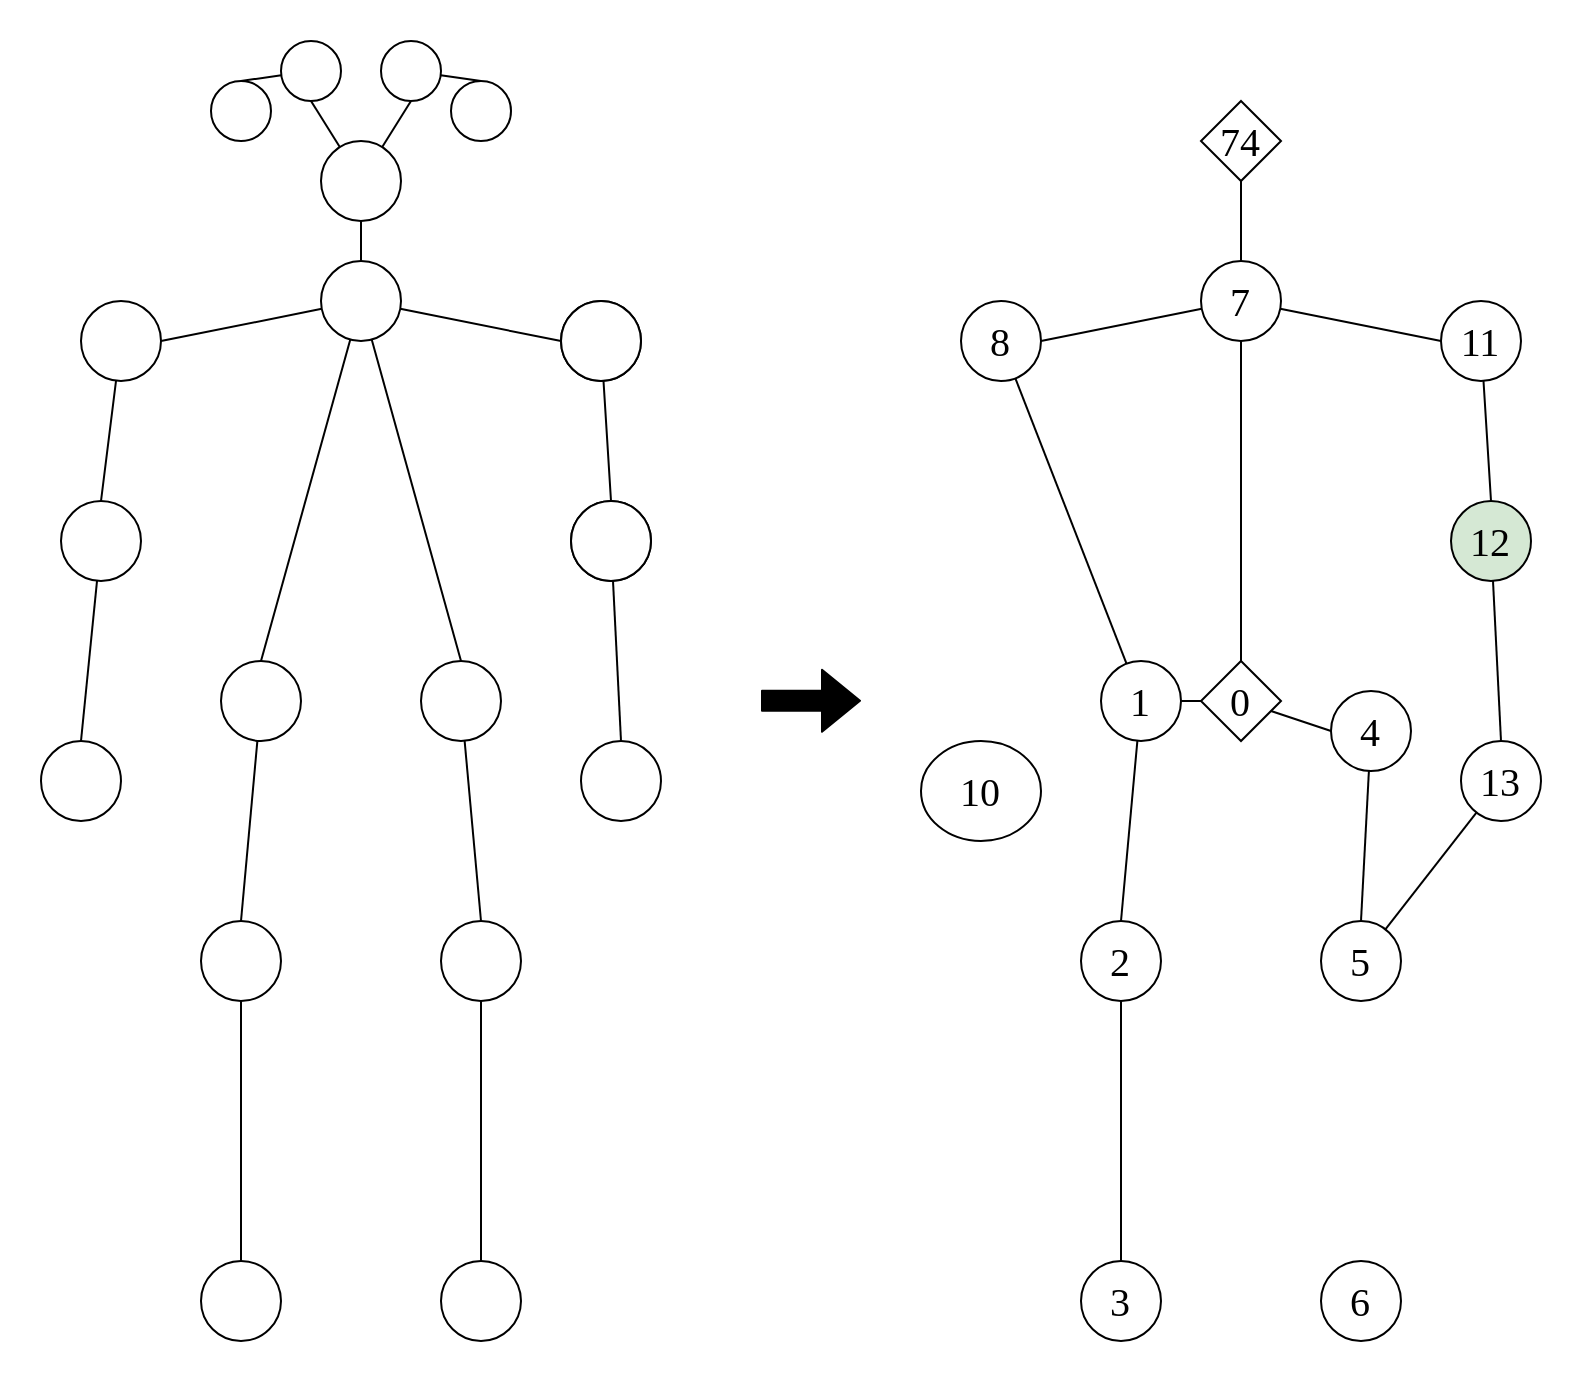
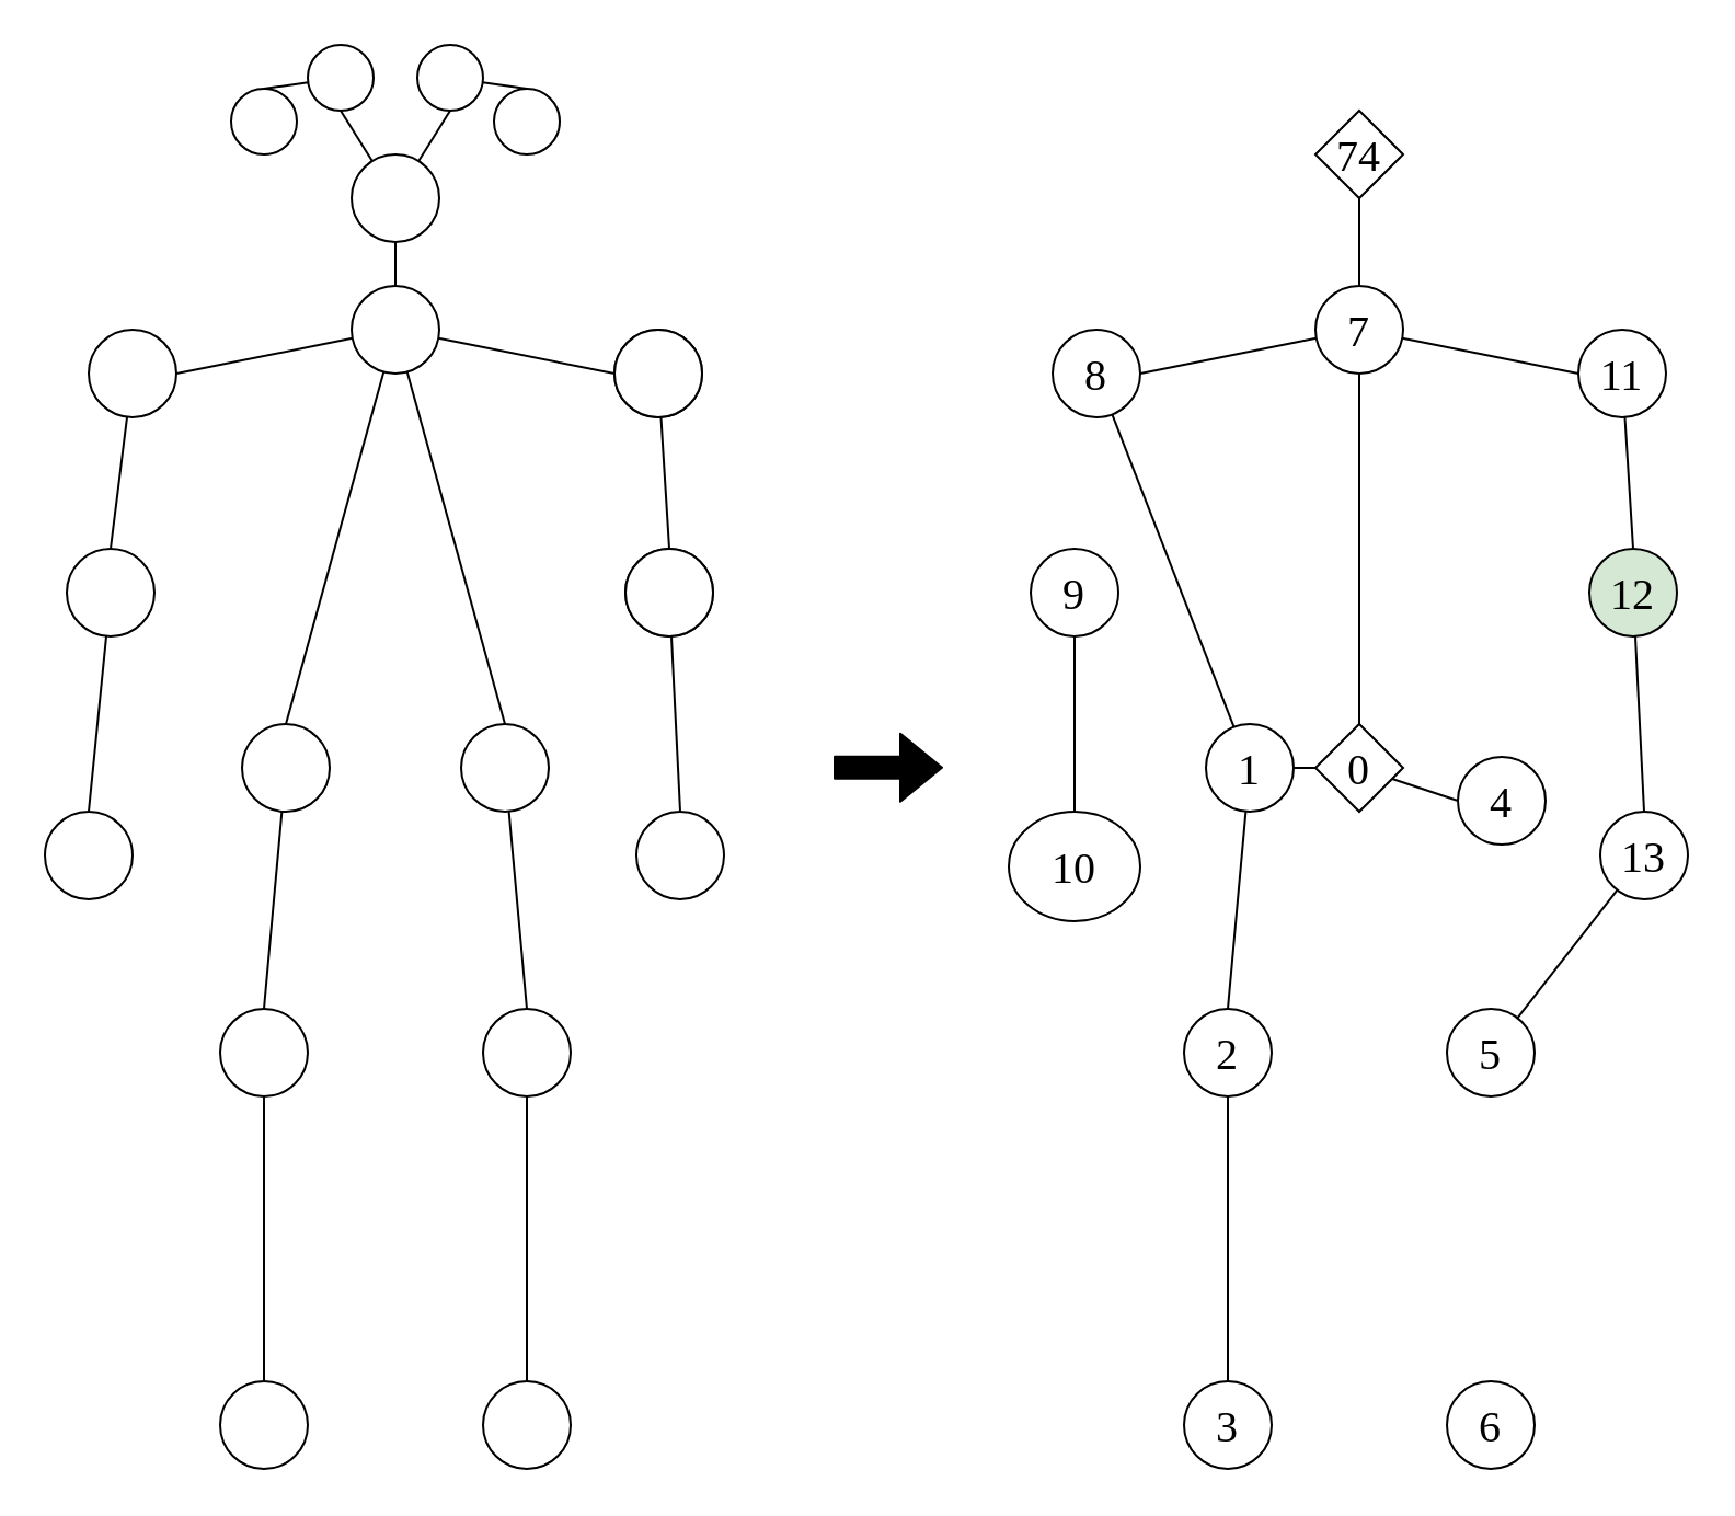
+ <mxCell id="45" value="9" style="ellipse;whiteSpace=wrap;html=1;aspect=fixed;fontFamily=Times New Roman;fontSize=20;" parent="1" vertex="1"><mxGeometry x="470" y="250" width="40" height="40" as="geometry" /></mxCell>
+ <mxCell id="44" style="edgeStyle=none;rounded=0;orthogonalLoop=1;jettySize=auto;html=1;entryX=0.5;entryY=0;entryDx=0;entryDy=0;endArrow=none;endFill=0;strokeColor=#000000;fontFamily=Times New Roman;fontSize=20;" parent="1" source="45" target="46" edge="1"><mxGeometry relative="1" as="geometry" /></mxCell>
- <mxCell id="66" style="edgeStyle=none;rounded=0;orthogonalLoop=1;jettySize=auto;html=1;entryX=0.5;entryY=0;entryDx=0;entryDy=0;endArrow=none;endFill=0;strokeColor=#000000;fontFamily=Times New Roman;fontSize=20;" parent="1" source="67" target="61" edge="1"><mxGeometry relative="1" as="geometry" /></mxCell>
